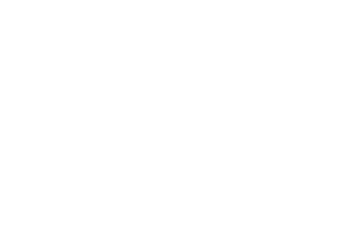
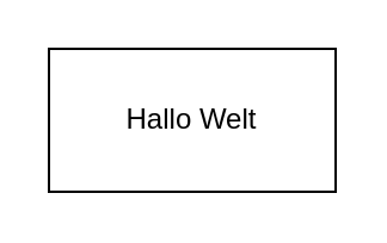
+ <mxCell id="2" value="Hallo Welt" style="rounded=0;whiteSpace=wrap;html=1;" vertex="1" parent="1"><mxGeometry x="20" y="20" width="120" height="60" as="geometry" /></mxCell>
